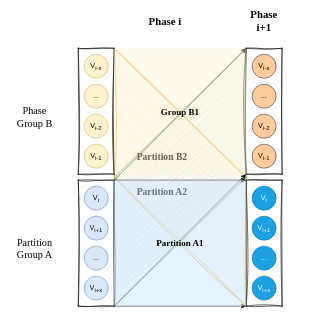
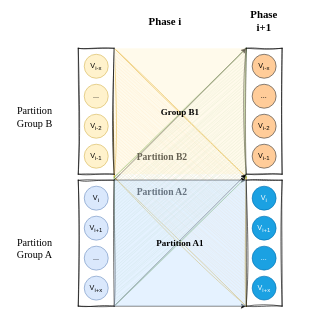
- <mxCell id="35" value="Phase&lt;br&gt;Group B" style="text;html=1;strokeColor=none;fillColor=none;align=center;verticalAlign=middle;whiteSpace=wrap;rounded=0;fontStyle=0;fontFamily=Verdana;fontSize=17;" vertex="1" parent="1"><mxGeometry x="20" y="180" width="75" height="30" as="geometry" /></mxCell>
+ <mxCell id="35" value="Partition&lt;br&gt;Group B" style="text;html=1;strokeColor=none;fillColor=none;align=center;verticalAlign=middle;whiteSpace=wrap;rounded=0;fontStyle=0;fontFamily=Verdana;fontSize=17;" vertex="1" parent="1"><mxGeometry x="20" y="180" width="75" height="30" as="geometry" /></mxCell>
